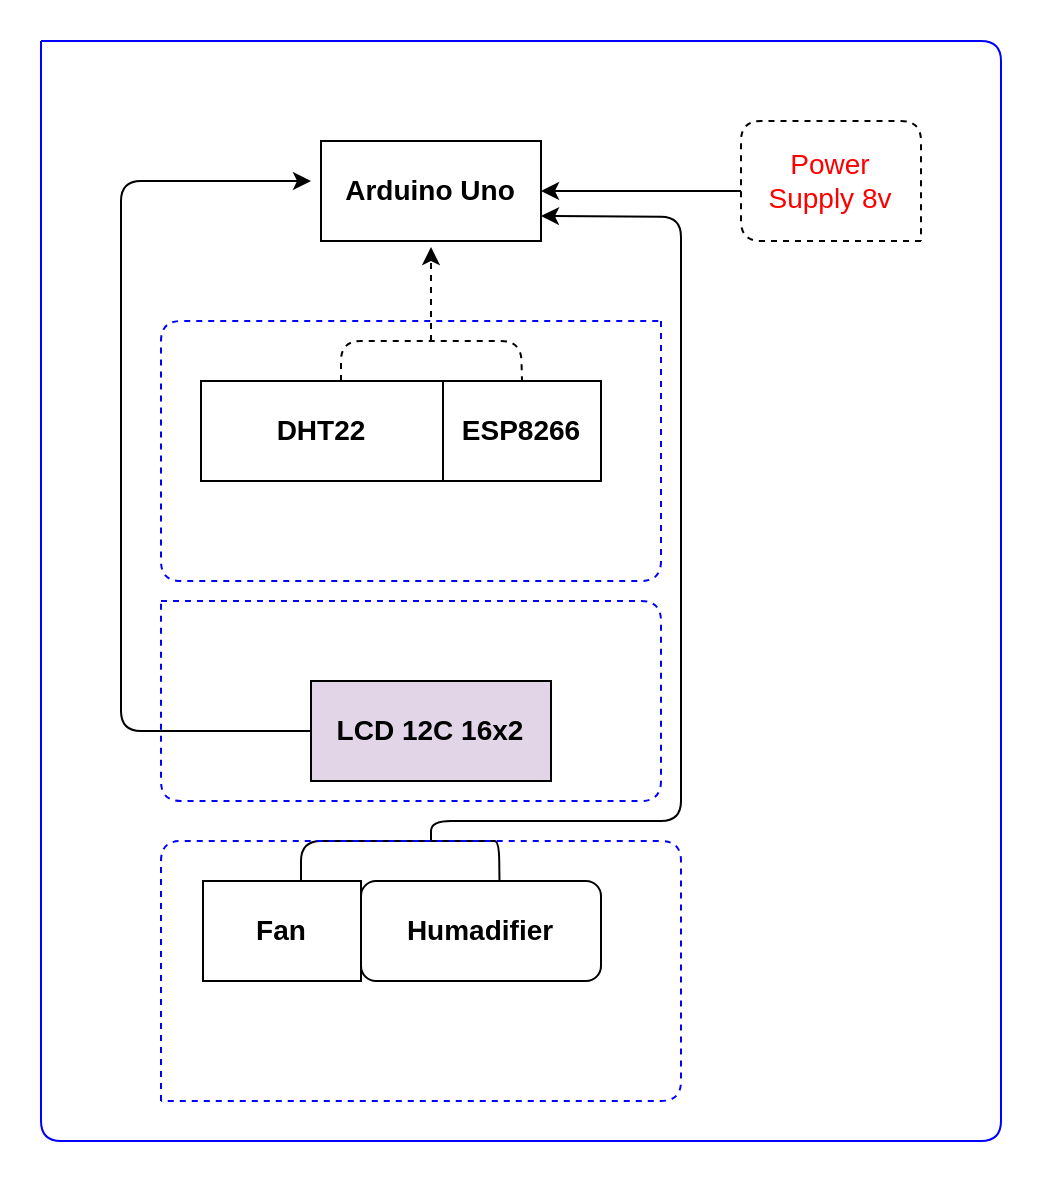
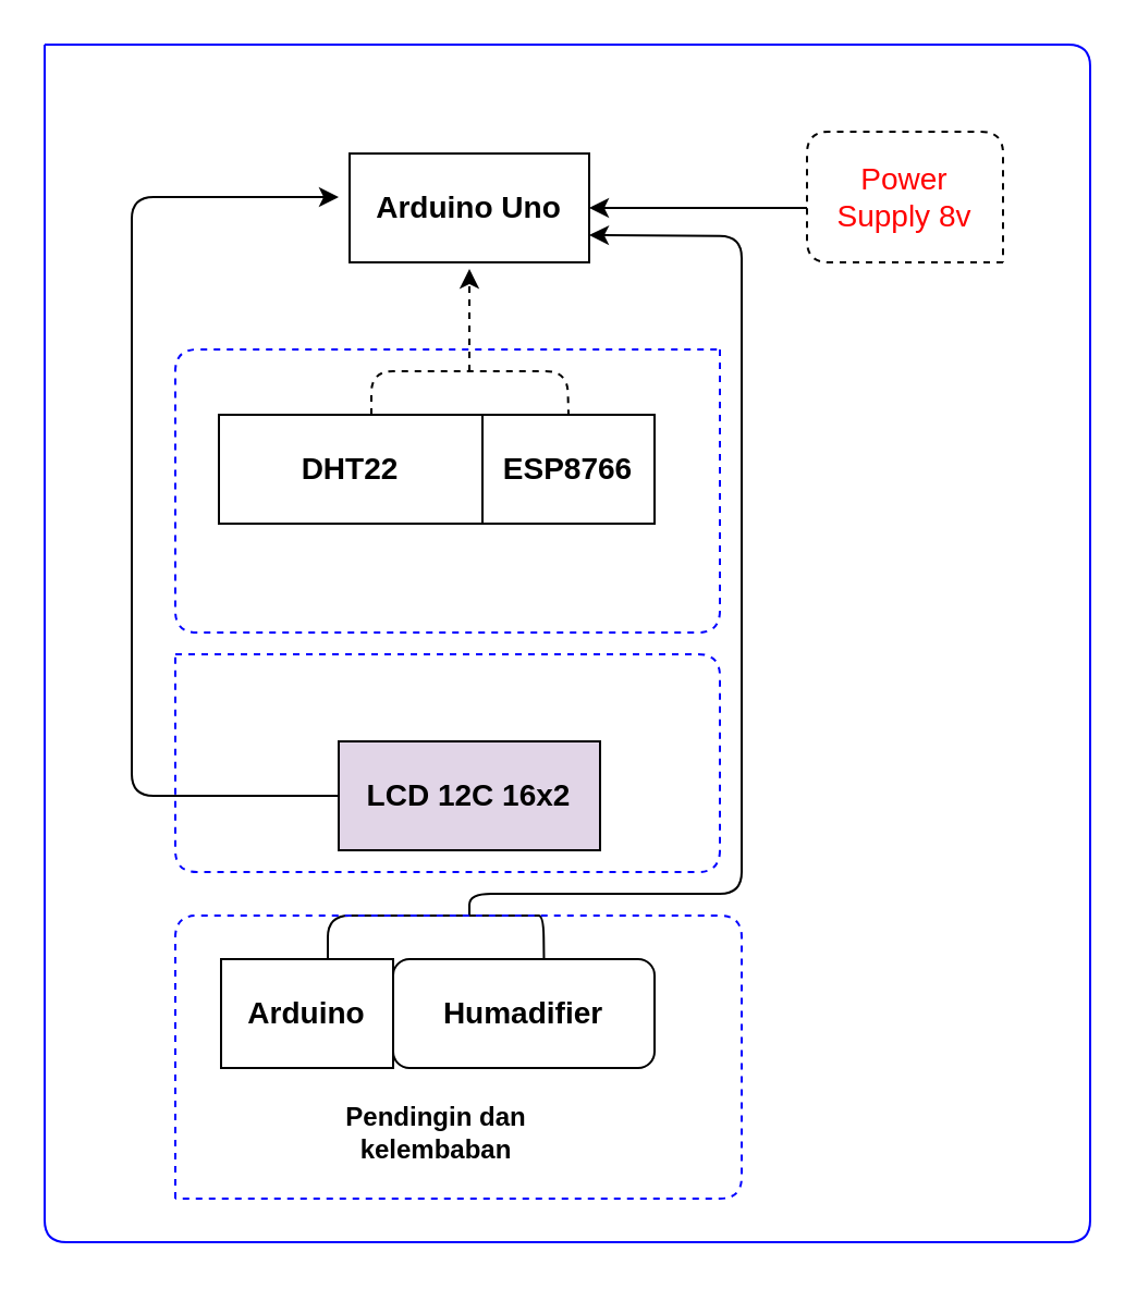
- <mxCell id="3" value="&lt;b&gt;&lt;font style=&quot;font-size: 14px&quot;&gt;ESP8266&lt;/font&gt;&lt;/b&gt;" style="rounded=0;whiteSpace=wrap;html=1;" vertex="1" parent="1"><mxGeometry x="221" y="190" width="79" height="50" as="geometry" /></mxCell>
+ <mxCell id="3" value="&lt;b&gt;&lt;font style=&quot;font-size: 14px&quot;&gt;ESP8766&lt;/font&gt;&lt;/b&gt;" style="rounded=0;whiteSpace=wrap;html=1;" vertex="1" parent="1"><mxGeometry x="221" y="190" width="79" height="50" as="geometry" /></mxCell>
- <mxCell id="12" value="&lt;font style=&quot;font-size: 14px&quot;&gt;&lt;b&gt;Fan&lt;/b&gt;&lt;/font&gt;" style="rounded=0;whiteSpace=wrap;html=1;" vertex="1" parent="1"><mxGeometry x="101" y="440" width="79" height="50" as="geometry" /></mxCell>
+ <mxCell id="12" value="&lt;font style=&quot;font-size: 14px&quot;&gt;&lt;b&gt;Arduino&lt;/b&gt;&lt;/font&gt;" style="rounded=0;whiteSpace=wrap;html=1;" vertex="1" parent="1"><mxGeometry x="101" y="440" width="79" height="50" as="geometry" /></mxCell>
+ <mxCell id="19" value="&lt;b&gt;Pendingin dan kelembaban&lt;/b&gt;" style="text;html=1;strokeColor=none;fillColor=none;align=center;verticalAlign=middle;whiteSpace=wrap;rounded=0;" vertex="1" parent="1"><mxGeometry x="140" y="510" width="120" height="20" as="geometry" /></mxCell>
